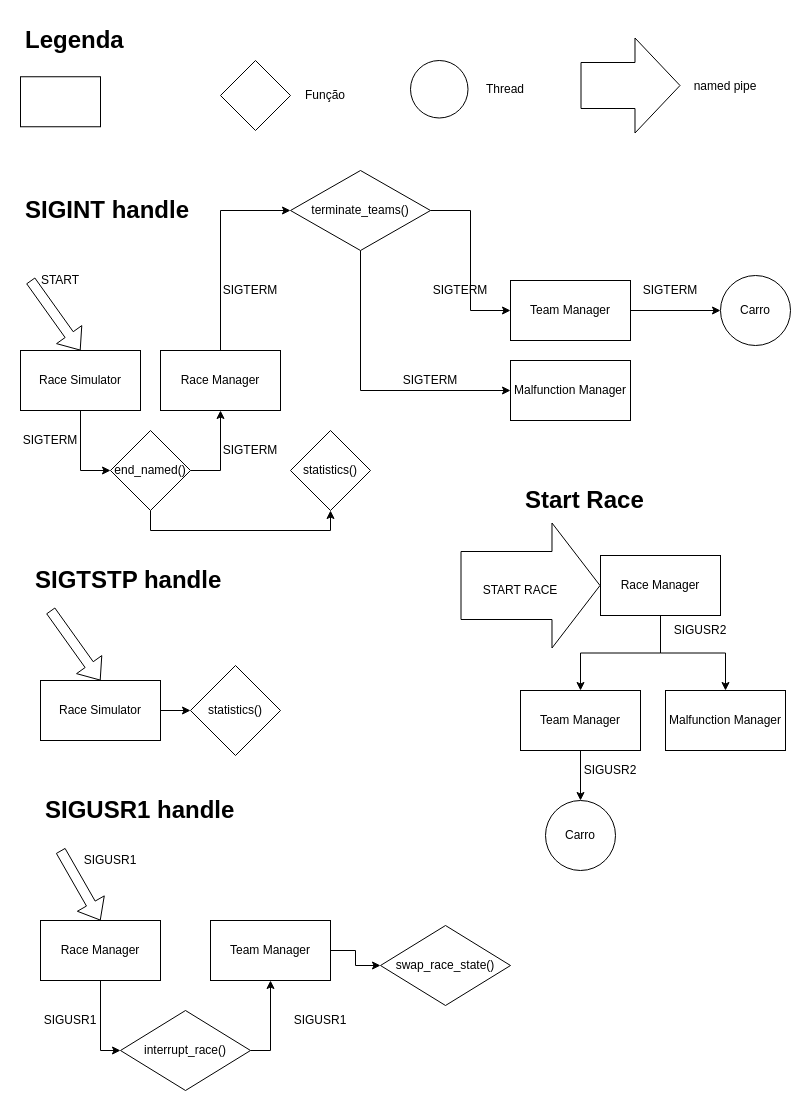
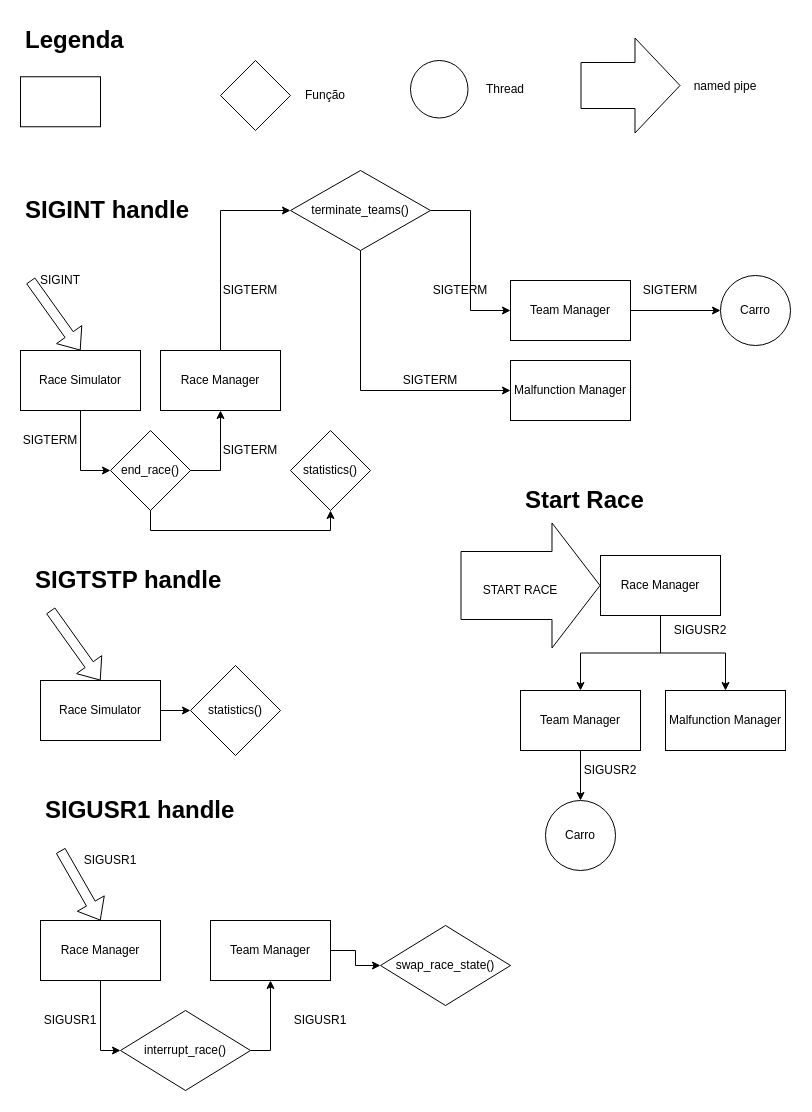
- <mxCell id="4" value="START" style="text;html=1;strokeColor=none;fillColor=none;align=center;verticalAlign=middle;whiteSpace=wrap;rounded=0;" parent="1" vertex="1"><mxGeometry x="40" y="270" width="40" height="20" as="geometry" /></mxCell>
+ <mxCell id="4" value="SIGINT" style="text;html=1;strokeColor=none;fillColor=none;align=center;verticalAlign=middle;whiteSpace=wrap;rounded=0;" parent="1" vertex="1"><mxGeometry x="40" y="270" width="40" height="20" as="geometry" /></mxCell>
- <mxCell id="14" value="end_named()" style="rhombus;whiteSpace=wrap;html=1;" vertex="1" parent="1"><mxGeometry x="110" y="430" width="80" height="80" as="geometry" /></mxCell>
+ <mxCell id="14" value="end_race()" style="rhombus;whiteSpace=wrap;html=1;" vertex="1" parent="1"><mxGeometry x="110" y="430" width="80" height="80" as="geometry" /></mxCell>
